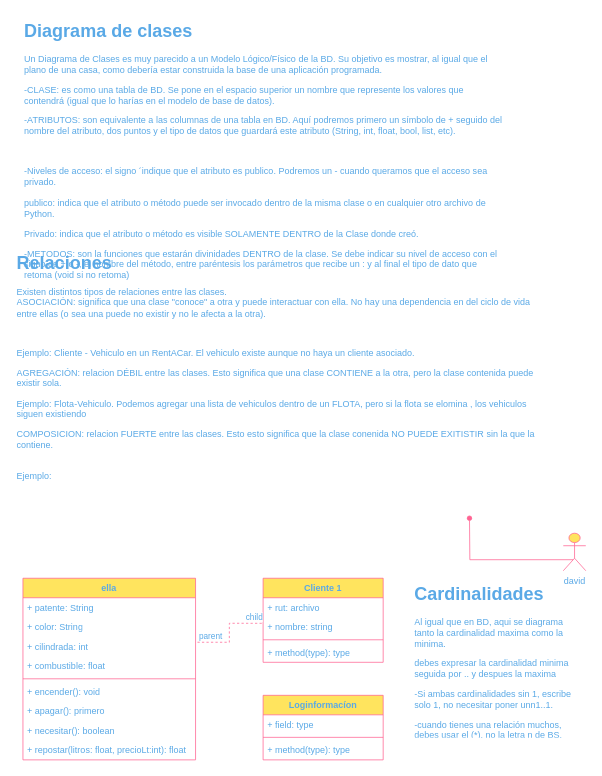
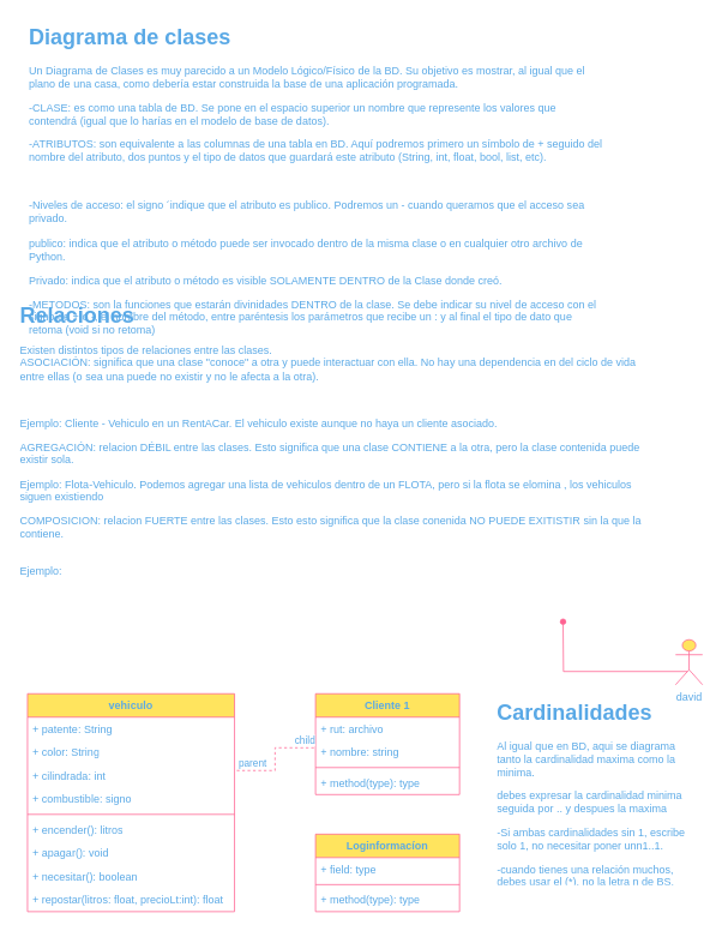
- <mxCell id="2" value="ella" style="swimlane;fontStyle=1;align=center;verticalAlign=top;childLayout=stackLayout;horizontal=1;startSize=26;horizontalStack=0;resizeParent=1;resizeParentMax=0;resizeLast=0;collapsible=1;marginBottom=0;whiteSpace=wrap;html=1;labelBackgroundColor=none;fillColor=#FFE45E;strokeColor=#FF6392;fontColor=#5AA9E6;" vertex="1" parent="1"><mxGeometry x="30" y="770" width="230" height="242" as="geometry" /></mxCell>
+ <mxCell id="2" value="vehiculo" style="swimlane;fontStyle=1;align=center;verticalAlign=top;childLayout=stackLayout;horizontal=1;startSize=26;horizontalStack=0;resizeParent=1;resizeParentMax=0;resizeLast=0;collapsible=1;marginBottom=0;whiteSpace=wrap;html=1;labelBackgroundColor=none;fillColor=#FFE45E;strokeColor=#FF6392;fontColor=#5AA9E6;" vertex="1" parent="1"><mxGeometry x="30" y="770" width="230" height="242" as="geometry" /></mxCell>
- <mxCell id="6" value="+ combustible: float" style="text;strokeColor=none;fillColor=none;align=left;verticalAlign=top;spacingLeft=4;spacingRight=4;overflow=hidden;rotatable=0;points=[[0,0.5],[1,0.5]];portConstraint=eastwest;whiteSpace=wrap;html=1;labelBackgroundColor=none;fontColor=#5AA9E6;" vertex="1" parent="2"><mxGeometry y="104" width="230" height="26" as="geometry" /></mxCell>
+ <mxCell id="6" value="+ combustible: signo" style="text;strokeColor=none;fillColor=none;align=left;verticalAlign=top;spacingLeft=4;spacingRight=4;overflow=hidden;rotatable=0;points=[[0,0.5],[1,0.5]];portConstraint=eastwest;whiteSpace=wrap;html=1;labelBackgroundColor=none;fontColor=#5AA9E6;" vertex="1" parent="2"><mxGeometry y="104" width="230" height="26" as="geometry" /></mxCell>
- <mxCell id="8" value="+ encender(): void" style="text;strokeColor=none;fillColor=none;align=left;verticalAlign=top;spacingLeft=4;spacingRight=4;overflow=hidden;rotatable=0;points=[[0,0.5],[1,0.5]];portConstraint=eastwest;whiteSpace=wrap;html=1;labelBackgroundColor=none;fontColor=#5AA9E6;" vertex="1" parent="2"><mxGeometry y="138" width="230" height="26" as="geometry" /></mxCell>
+ <mxCell id="8" value="+ encender(): litros" style="text;strokeColor=none;fillColor=none;align=left;verticalAlign=top;spacingLeft=4;spacingRight=4;overflow=hidden;rotatable=0;points=[[0,0.5],[1,0.5]];portConstraint=eastwest;whiteSpace=wrap;html=1;labelBackgroundColor=none;fontColor=#5AA9E6;" vertex="1" parent="2"><mxGeometry y="138" width="230" height="26" as="geometry" /></mxCell>
- <mxCell id="9" value="+ apagar(): primero" style="text;strokeColor=none;fillColor=none;align=left;verticalAlign=top;spacingLeft=4;spacingRight=4;overflow=hidden;rotatable=0;points=[[0,0.5],[1,0.5]];portConstraint=eastwest;whiteSpace=wrap;html=1;labelBackgroundColor=none;fontColor=#5AA9E6;" vertex="1" parent="2"><mxGeometry y="164" width="230" height="26" as="geometry" /></mxCell>
+ <mxCell id="9" value="+ apagar(): void" style="text;strokeColor=none;fillColor=none;align=left;verticalAlign=top;spacingLeft=4;spacingRight=4;overflow=hidden;rotatable=0;points=[[0,0.5],[1,0.5]];portConstraint=eastwest;whiteSpace=wrap;html=1;labelBackgroundColor=none;fontColor=#5AA9E6;" vertex="1" parent="2"><mxGeometry y="164" width="230" height="26" as="geometry" /></mxCell>
